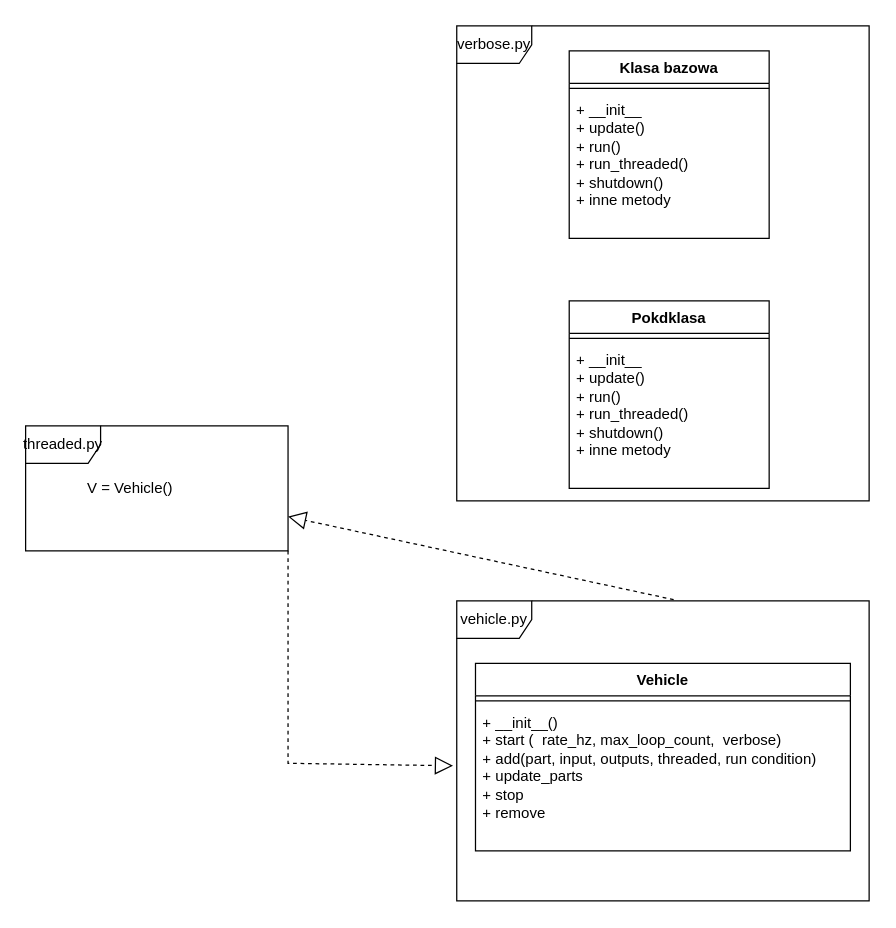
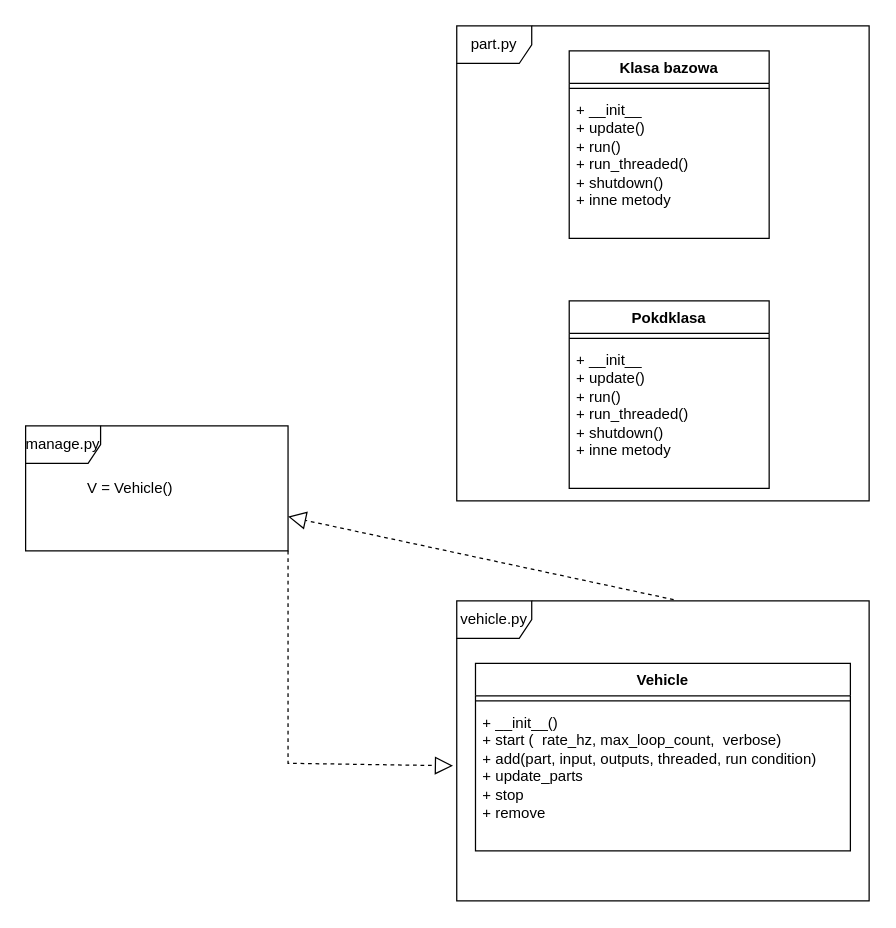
- <mxCell id="2" value="verbose.py" style="shape=umlFrame;whiteSpace=wrap;html=1;pointerEvents=0;" vertex="1" parent="1"><mxGeometry x="365" y="20" width="330" height="380" as="geometry" /></mxCell>
+ <mxCell id="2" value="part.py" style="shape=umlFrame;whiteSpace=wrap;html=1;pointerEvents=0;" vertex="1" parent="1"><mxGeometry x="365" y="20" width="330" height="380" as="geometry" /></mxCell>
- <mxCell id="13" value="threaded.py" style="shape=umlFrame;whiteSpace=wrap;html=1;pointerEvents=0;" vertex="1" parent="1"><mxGeometry x="20" y="340" width="210" height="100" as="geometry" /></mxCell>
+ <mxCell id="13" value="manage.py" style="shape=umlFrame;whiteSpace=wrap;html=1;pointerEvents=0;" vertex="1" parent="1"><mxGeometry x="20" y="340" width="210" height="100" as="geometry" /></mxCell>
